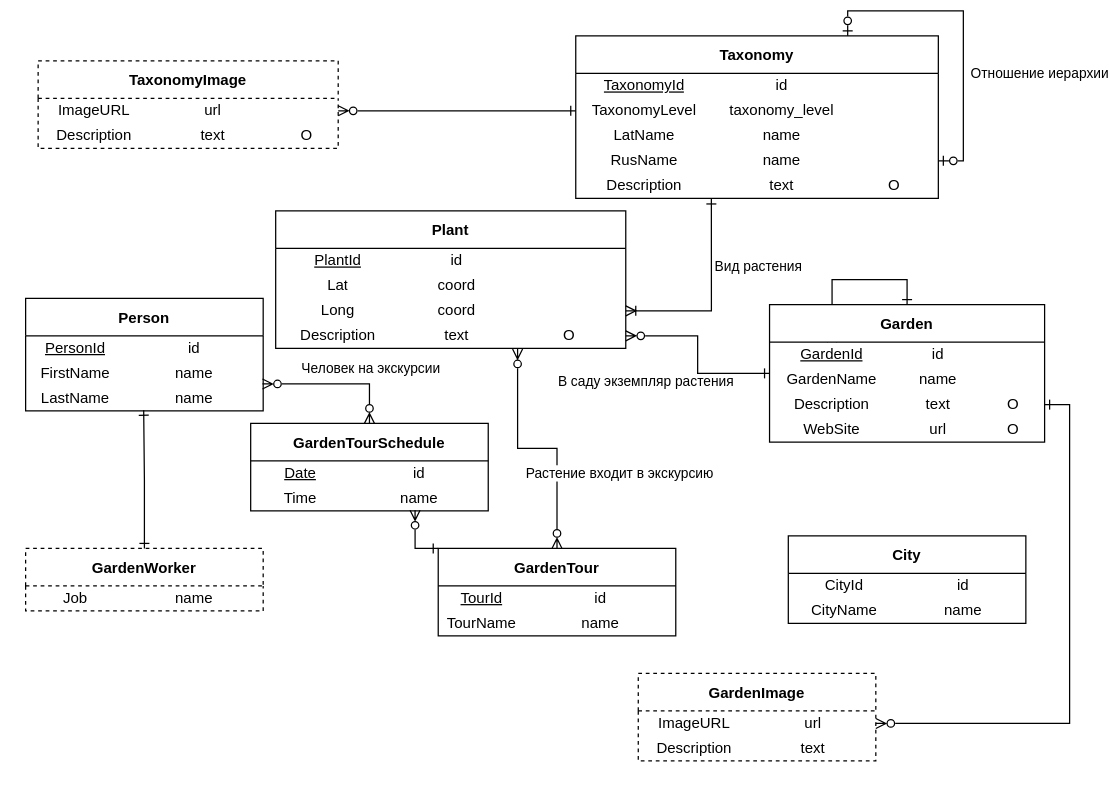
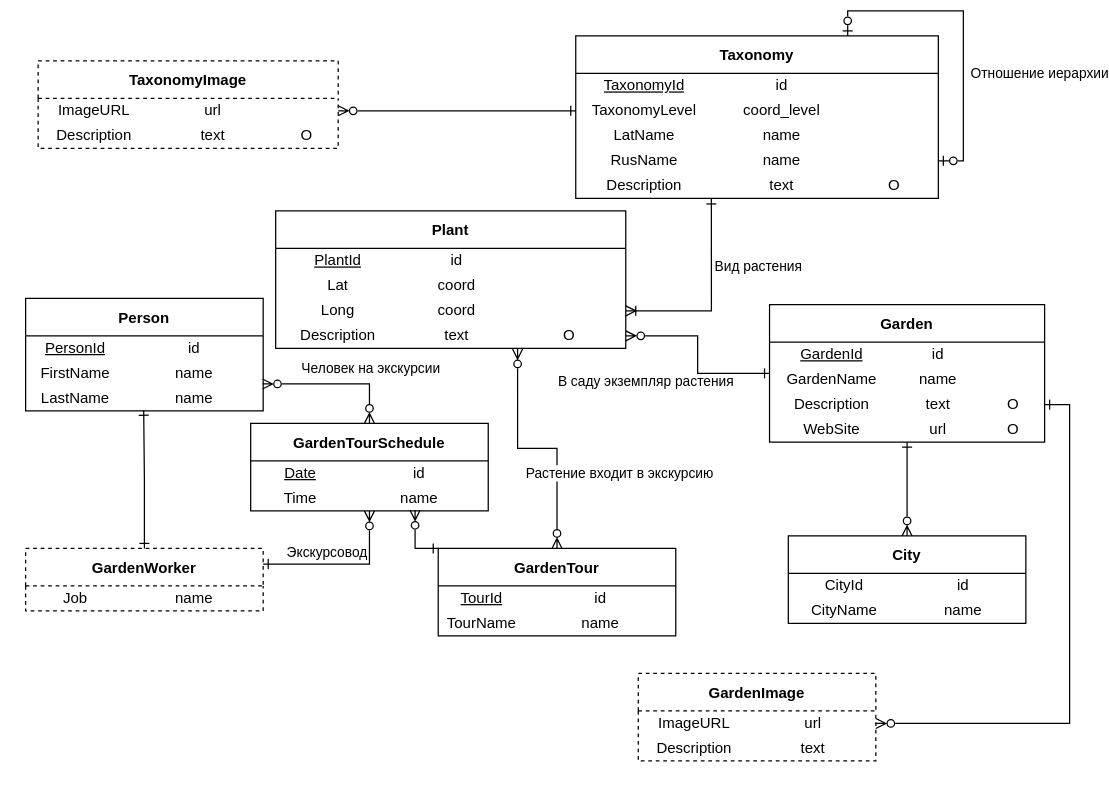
- <mxCell id="9" value="taxonomy_level" style="shape=partialRectangle;html=1;whiteSpace=wrap;connectable=0;strokeColor=inherit;overflow=hidden;fillColor=none;top=0;left=0;bottom=0;right=0;pointerEvents=1;" parent="7" vertex="1"><mxGeometry x="110" width="110" height="20" as="geometry"><mxRectangle width="110" height="20" as="alternateBounds" /></mxGeometry></mxCell>
+ <mxCell id="9" value="coord_level" style="shape=partialRectangle;html=1;whiteSpace=wrap;connectable=0;strokeColor=inherit;overflow=hidden;fillColor=none;top=0;left=0;bottom=0;right=0;pointerEvents=1;" parent="7" vertex="1"><mxGeometry x="110" width="110" height="20" as="geometry"><mxRectangle width="110" height="20" as="alternateBounds" /></mxGeometry></mxCell>
- <mxCell id="25" style="edgeStyle=orthogonalEdgeStyle;rounded=0;orthogonalLoop=1;jettySize=auto;html=1;endArrow=ERzeroToMany;endFill=0;startArrow=ERone;startFill=0;" parent="1" source="29" target="31" edge="1"><mxGeometry relative="1" as="geometry" /></mxCell>
+ <mxCell id="25" style="edgeStyle=orthogonalEdgeStyle;rounded=0;orthogonalLoop=1;jettySize=auto;html=1;entryX=0.5;entryY=0;entryDx=0;entryDy=0;endArrow=ERzeroToMany;endFill=0;startArrow=ERone;startFill=0;" parent="1" source="29" target="98" edge="1"><mxGeometry relative="1" as="geometry" /></mxCell>
+ <mxCell id="123" style="edgeStyle=orthogonalEdgeStyle;rounded=0;orthogonalLoop=1;jettySize=auto;html=1;endArrow=ERone;endFill=0;startArrow=ERzeroToMany;startFill=0;entryX=1;entryY=0.25;entryDx=0;entryDy=0;" edge="1" parent="1" source="114" target="46"><mxGeometry relative="1" as="geometry"><mxPoint x="220" y="420" as="targetPoint" /></mxGeometry></mxCell>
+ <mxCell id="124" value="Экскурсовод" style="edgeLabel;html=1;align=center;verticalAlign=middle;resizable=0;points=[];" vertex="1" connectable="0" parent="123"><mxGeometry x="-0.387" y="1" relative="1" as="geometry"><mxPoint x="-36" y="-7" as="offset" /></mxGeometry></mxCell>
